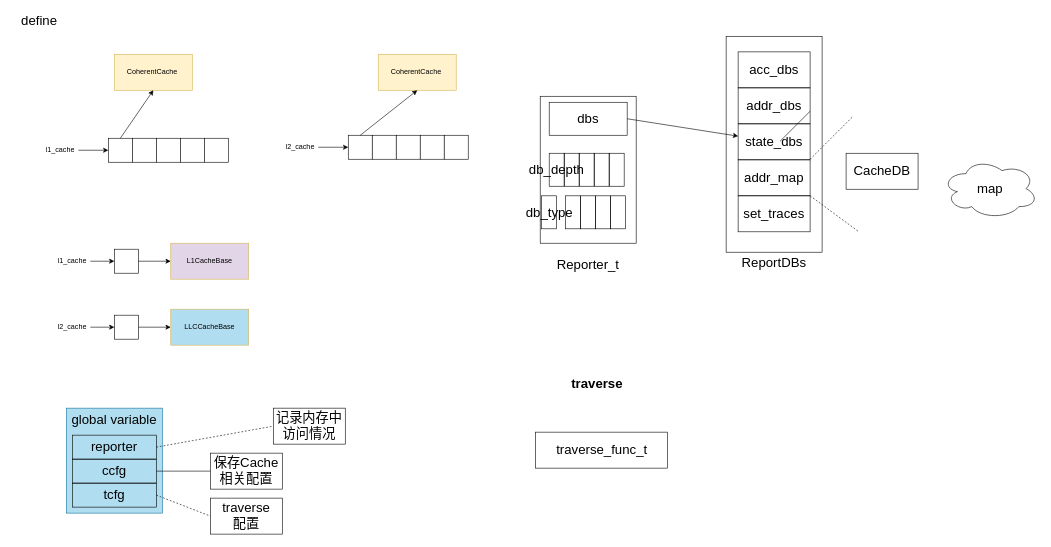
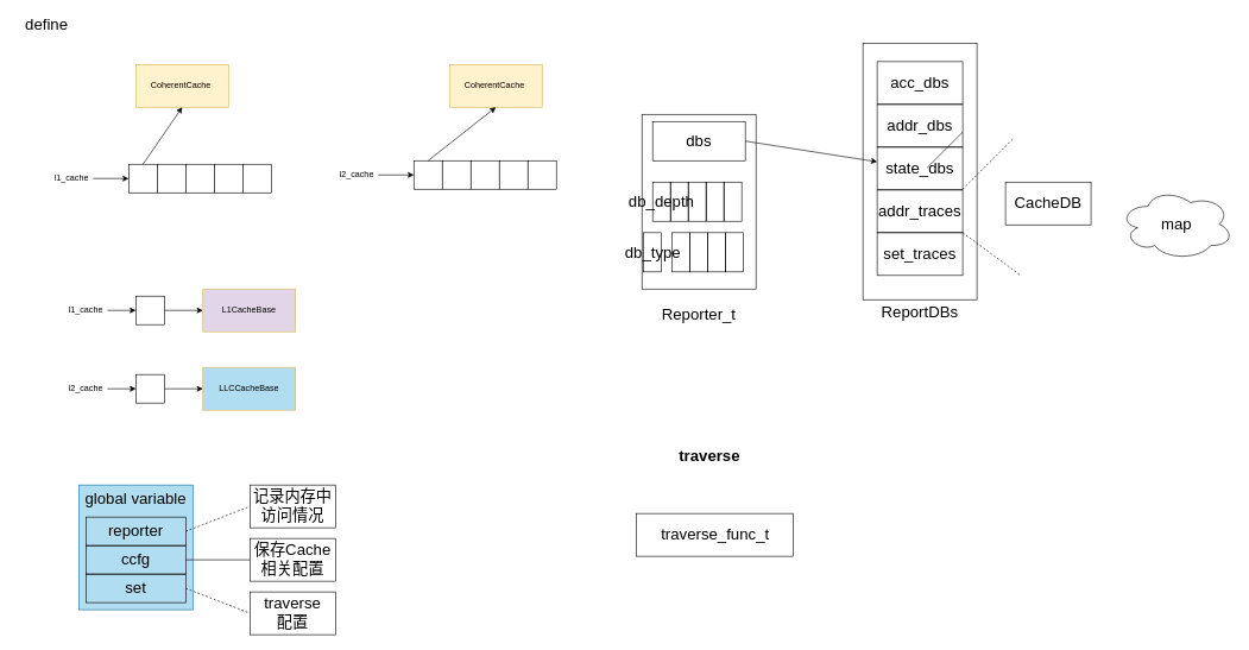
- <mxCell id="36" value="addr_map" style="rounded=0;whiteSpace=wrap;html=1;fillColor=none;fontSize=22;" vertex="1" parent="1"><mxGeometry x="1230" y="266" width="120" height="60" as="geometry" /></mxCell>
+ <mxCell id="36" value="addr_traces" style="rounded=0;whiteSpace=wrap;html=1;fillColor=none;fontSize=22;" vertex="1" parent="1"><mxGeometry x="1230" y="266" width="120" height="60" as="geometry" /></mxCell>
- <mxCell id="62" value="记录内存中访问情况" style="rounded=0;whiteSpace=wrap;html=1;fillColor=none;fontSize=22;" vertex="1" parent="1"><mxGeometry x="455" y="680" width="120" height="60" as="geometry" /></mxCell>
+ <mxCell id="62" value="记录内存中访问情况" style="rounded=0;whiteSpace=wrap;html=1;fillColor=none;fontSize=22;" vertex="1" parent="1"><mxGeometry x="350" y="680" width="120" height="60" as="geometry" /></mxCell>
- <mxCell id="60" value="tcfg" style="rounded=0;whiteSpace=wrap;html=1;fillColor=none;fontSize=22;" vertex="1" parent="55"><mxGeometry x="20" y="125" width="140" height="40" as="geometry" /></mxCell>
+ <mxCell id="60" value="set" style="rounded=0;whiteSpace=wrap;html=1;fillColor=none;fontSize=22;" vertex="1" parent="55"><mxGeometry x="20" y="125" width="140" height="40" as="geometry" /></mxCell>
